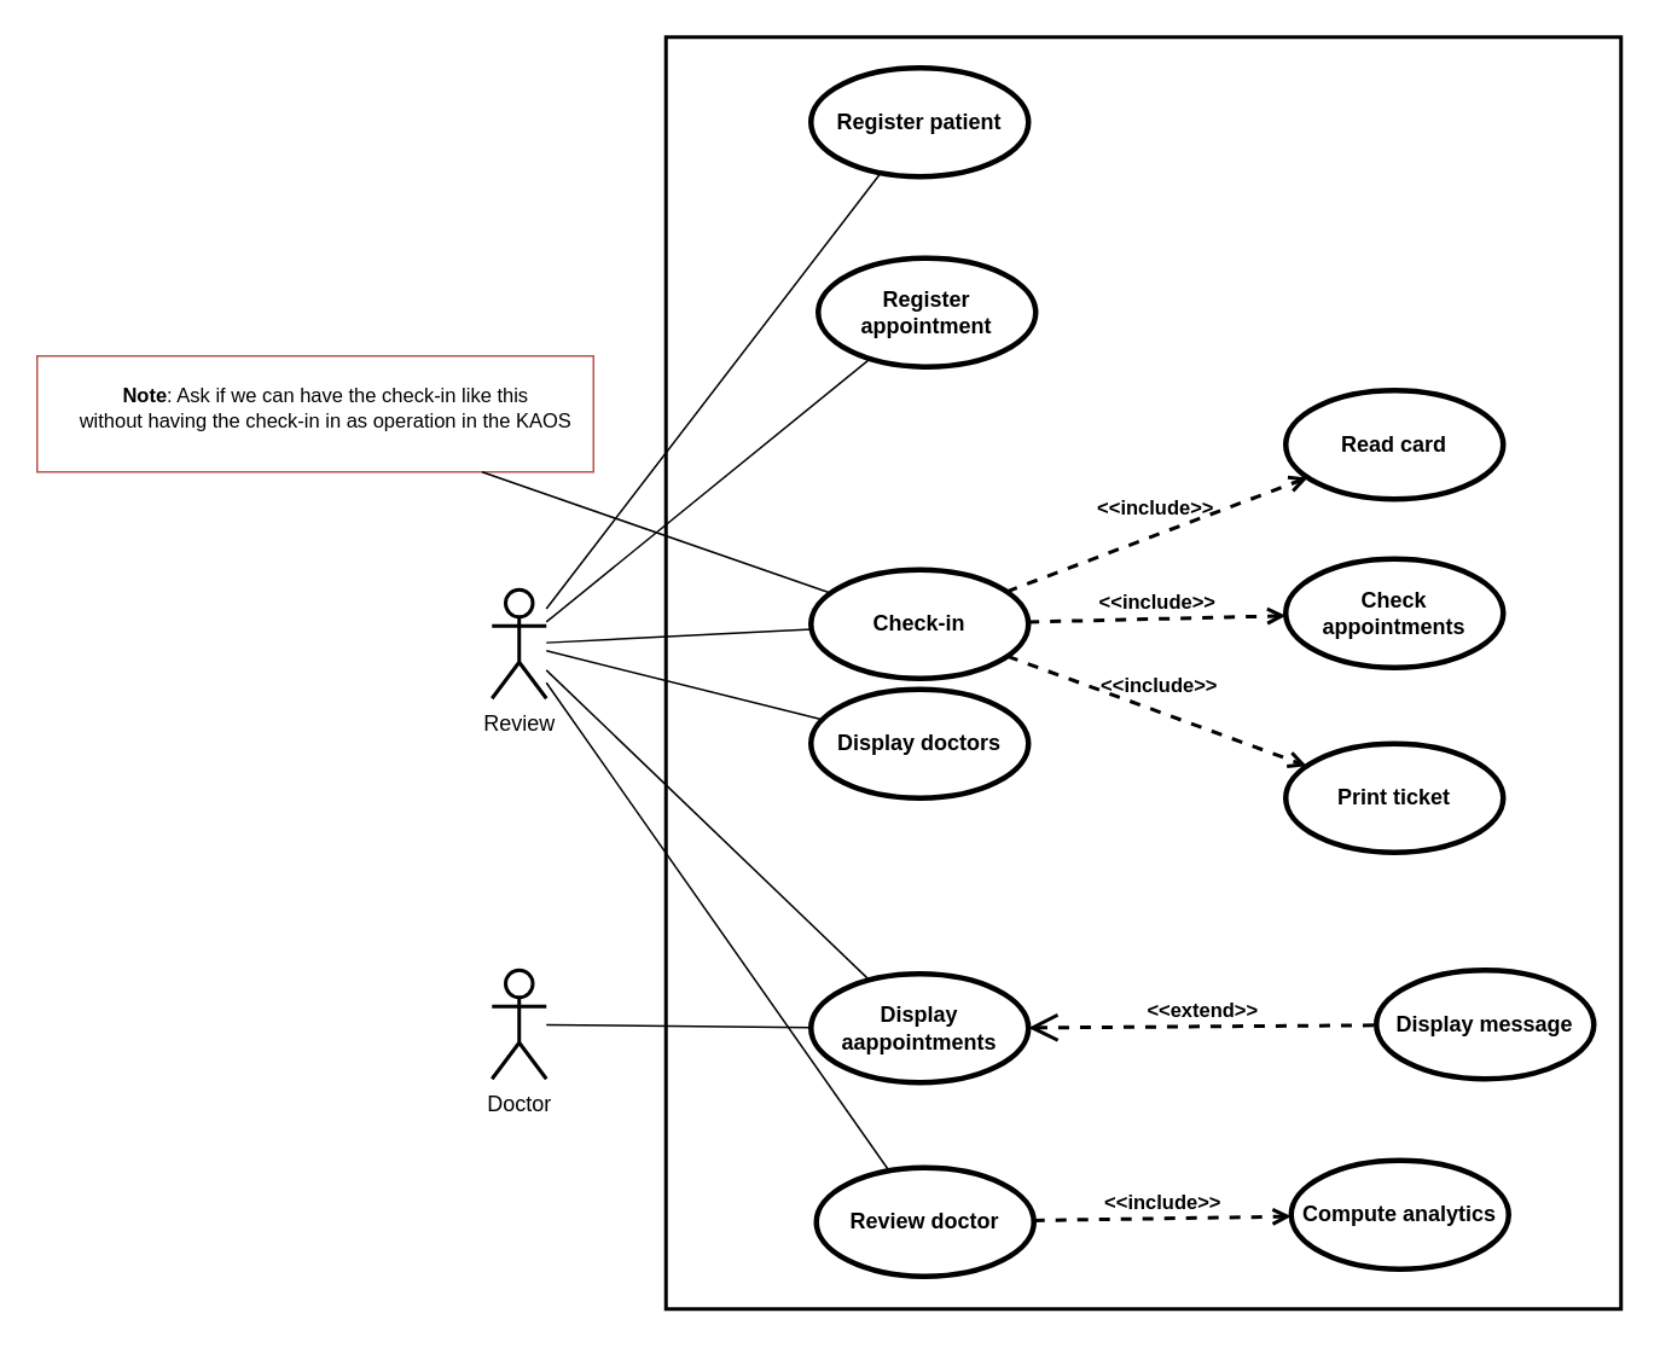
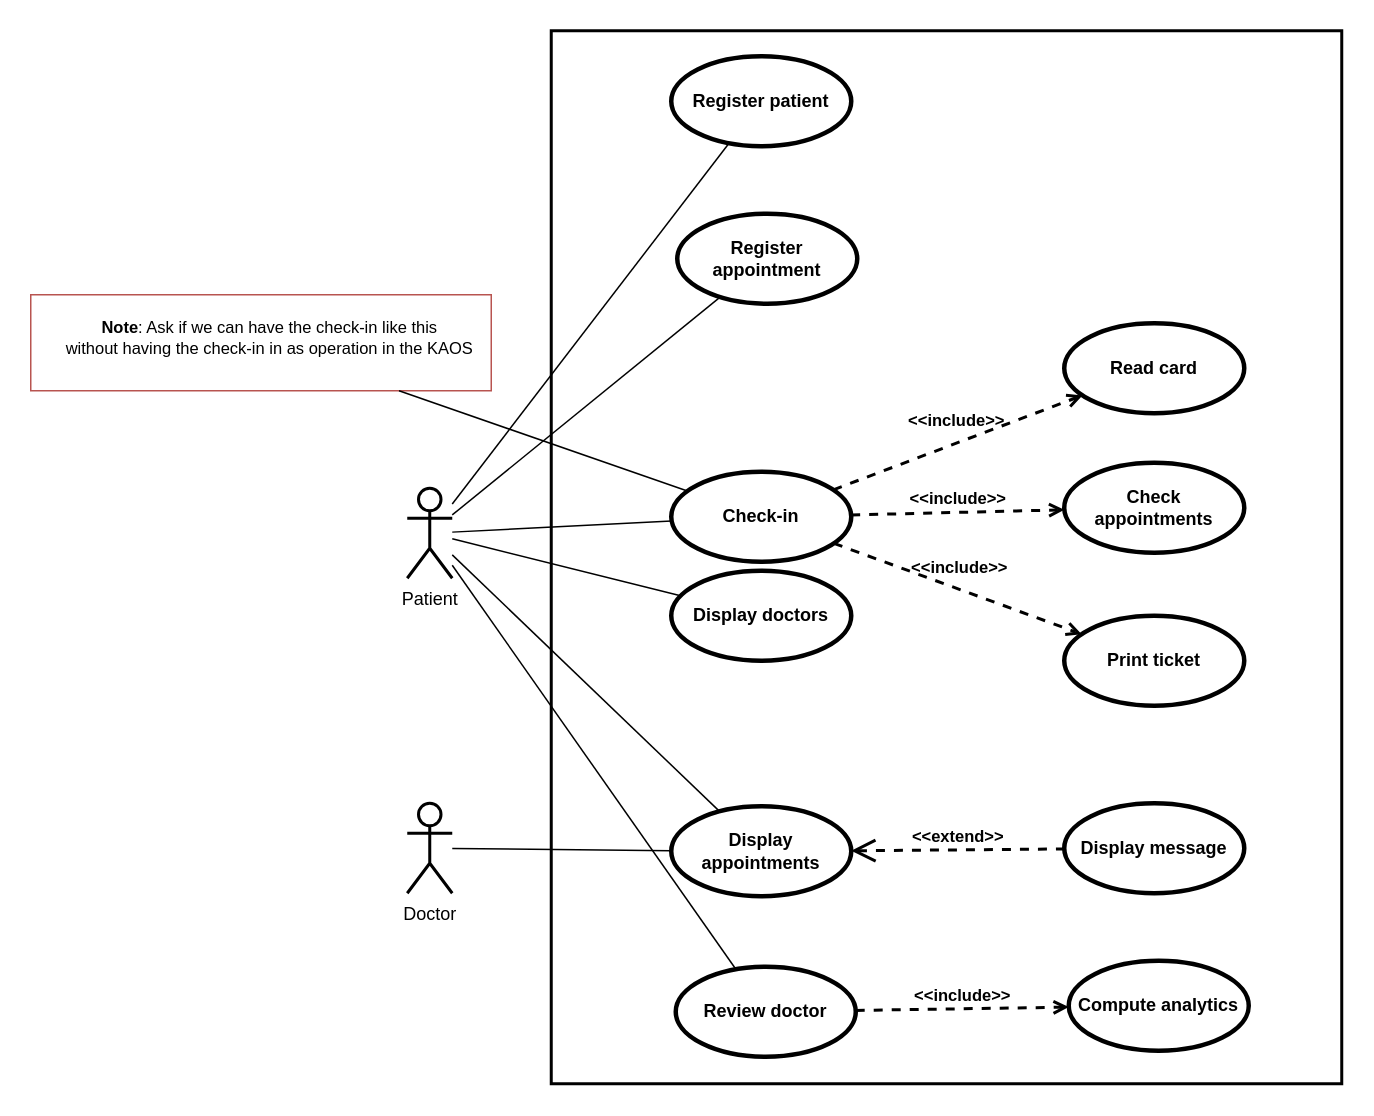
- <mxCell id="5" value="Review" style="shape=umlActor;html=1;verticalLabelPosition=bottom;verticalAlign=top;align=center;strokeWidth=2;" vertex="1" parent="1"><mxGeometry x="271" y="325" width="30" height="60" as="geometry" /></mxCell>
+ <mxCell id="5" value="Patient" style="shape=umlActor;html=1;verticalLabelPosition=bottom;verticalAlign=top;align=center;strokeWidth=2;" vertex="1" parent="1"><mxGeometry x="271" y="325" width="30" height="60" as="geometry" /></mxCell>
- <mxCell id="17" value="Di&lt;span style=&quot;background-color: initial;&quot;&gt;splay message&lt;/span&gt;" style="shape=ellipse;html=1;strokeWidth=3;fontStyle=1;whiteSpace=wrap;align=center;perimeter=ellipsePerimeter;" vertex="1" parent="1"><mxGeometry x="759" y="535" width="120" height="60" as="geometry" /></mxCell>
+ <mxCell id="17" value="Di&lt;span style=&quot;background-color: initial;&quot;&gt;splay message&lt;/span&gt;" style="shape=ellipse;html=1;strokeWidth=3;fontStyle=1;whiteSpace=wrap;align=center;perimeter=ellipsePerimeter;" vertex="1" parent="1"><mxGeometry x="709" y="535" width="120" height="60" as="geometry" /></mxCell>
- <mxCell id="16" value="Display aappointments" style="shape=ellipse;html=1;strokeWidth=3;fontStyle=1;whiteSpace=wrap;align=center;perimeter=ellipsePerimeter;" vertex="1" parent="1"><mxGeometry x="447" y="537" width="120" height="60" as="geometry" /></mxCell>
+ <mxCell id="16" value="Display appointments" style="shape=ellipse;html=1;strokeWidth=3;fontStyle=1;whiteSpace=wrap;align=center;perimeter=ellipsePerimeter;" vertex="1" parent="1"><mxGeometry x="447" y="537" width="120" height="60" as="geometry" /></mxCell>
